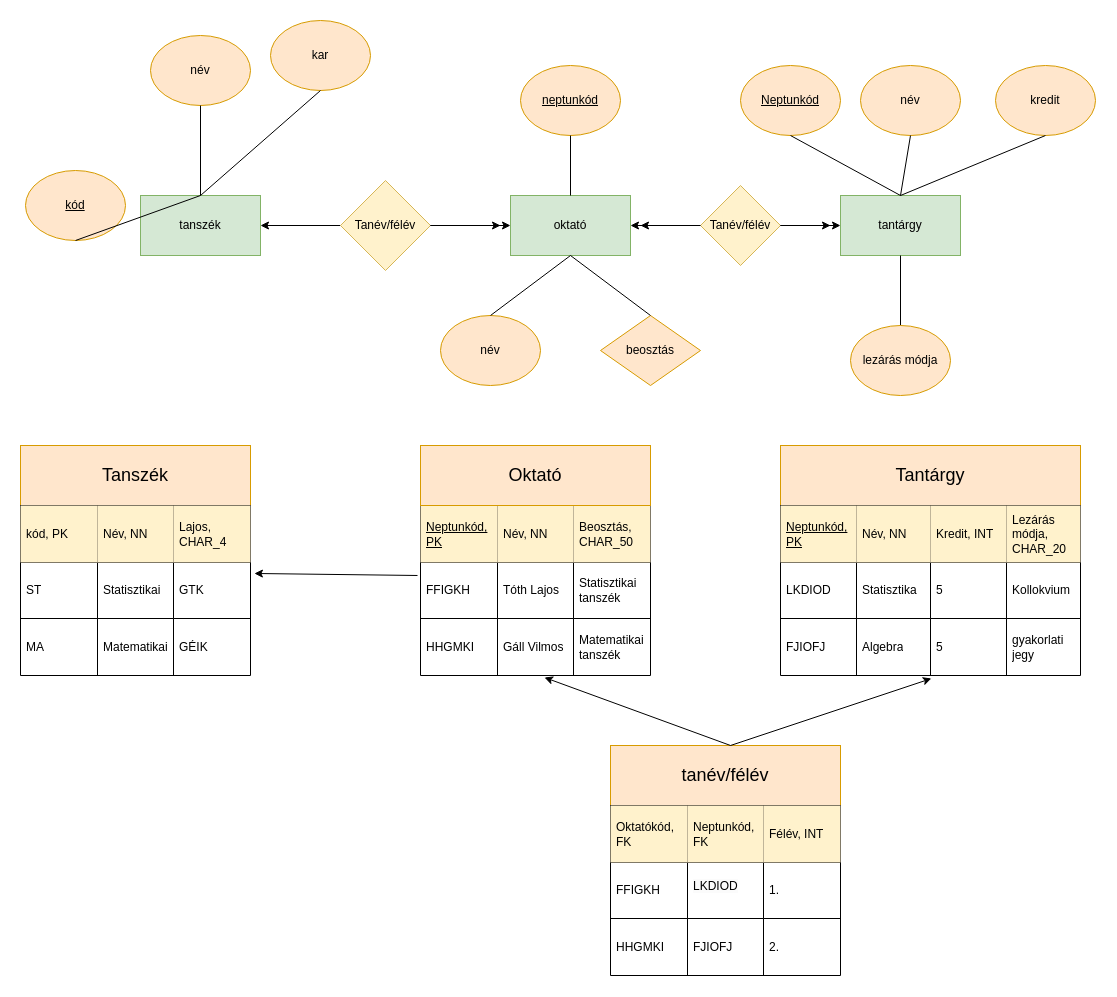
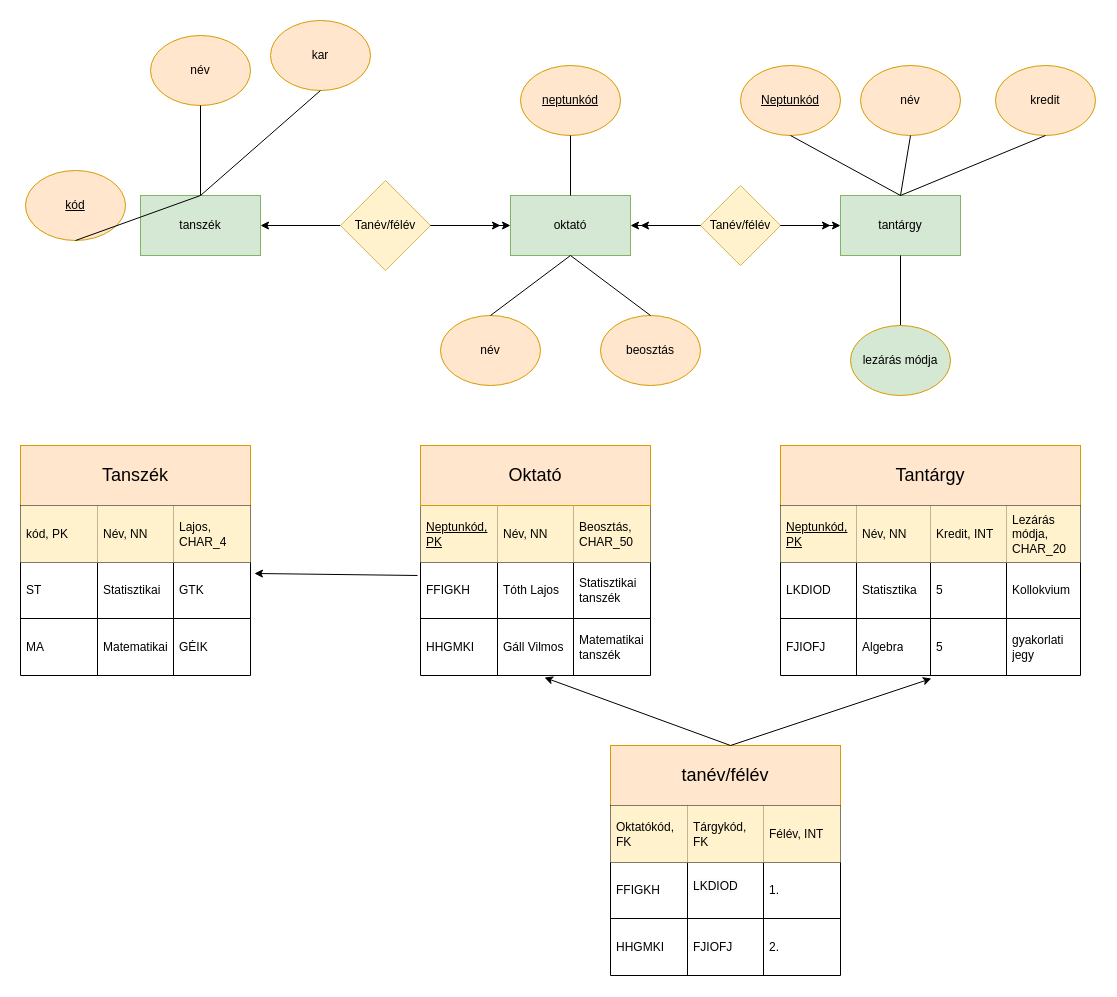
- <mxCell id="17" value="beosztás" style="rhombus;whiteSpace=wrap;html=1;fillColor=#ffe6cc;strokeColor=#d79b00;" parent="1" vertex="1"><mxGeometry x="600" y="315" width="100" height="70" as="geometry" /></mxCell>
+ <mxCell id="17" value="beosztás" style="ellipse;whiteSpace=wrap;html=1;fillColor=#ffe6cc;strokeColor=#d79b00;" parent="1" vertex="1"><mxGeometry x="600" y="315" width="100" height="70" as="geometry" /></mxCell>
- <mxCell id="33" value="lezárás módja" style="ellipse;whiteSpace=wrap;html=1;fillColor=#ffe6cc;strokeColor=#d79b00;" parent="1" vertex="1"><mxGeometry x="850" y="325" width="100" height="70" as="geometry" /></mxCell>
+ <mxCell id="33" value="lezárás módja" style="ellipse;whiteSpace=wrap;html=1;fillColor=#d5e8d4;strokeColor=#d79b00;" parent="1" vertex="1"><mxGeometry x="850" y="325" width="100" height="70" as="geometry" /></mxCell>
- <mxCell id="83" value="Neptunkód, FK" style="shape=partialRectangle;html=1;whiteSpace=wrap;connectable=0;strokeColor=#d6b656;overflow=hidden;fillColor=#fff2cc;top=0;left=0;bottom=0;right=0;pointerEvents=1;align=left;verticalAlign=middle;spacingLeft=4;spacingRight=4;fontFamily=Helvetica;fontSize=12;" vertex="1" parent="81"><mxGeometry x="77" width="76" height="57" as="geometry"><mxRectangle width="76" height="57" as="alternateBounds" /></mxGeometry></mxCell>
+ <mxCell id="83" value="Tárgykód, FK" style="shape=partialRectangle;html=1;whiteSpace=wrap;connectable=0;strokeColor=#d6b656;overflow=hidden;fillColor=#fff2cc;top=0;left=0;bottom=0;right=0;pointerEvents=1;align=left;verticalAlign=middle;spacingLeft=4;spacingRight=4;fontFamily=Helvetica;fontSize=12;" vertex="1" parent="81"><mxGeometry x="77" width="76" height="57" as="geometry"><mxRectangle width="76" height="57" as="alternateBounds" /></mxGeometry></mxCell>
